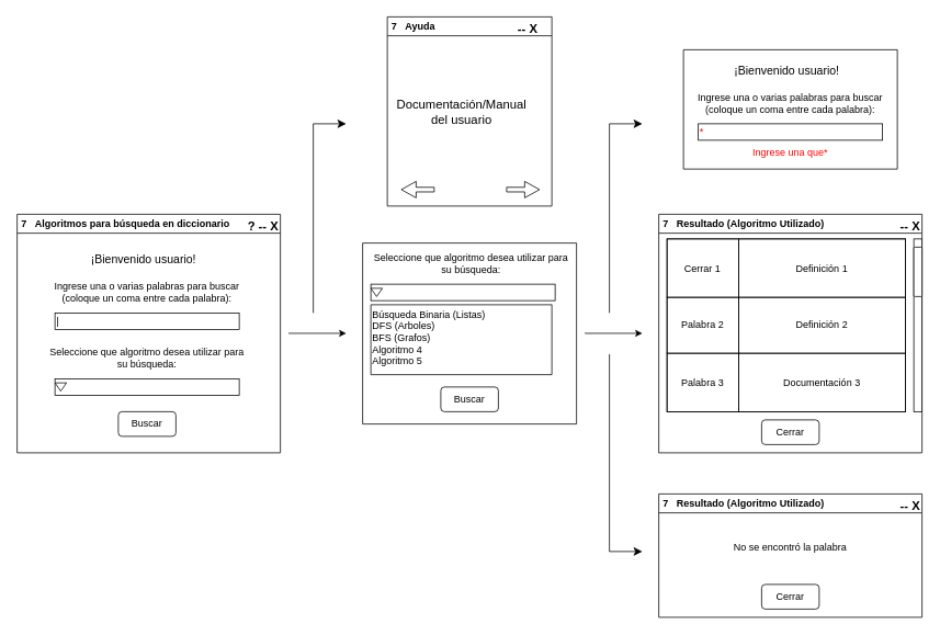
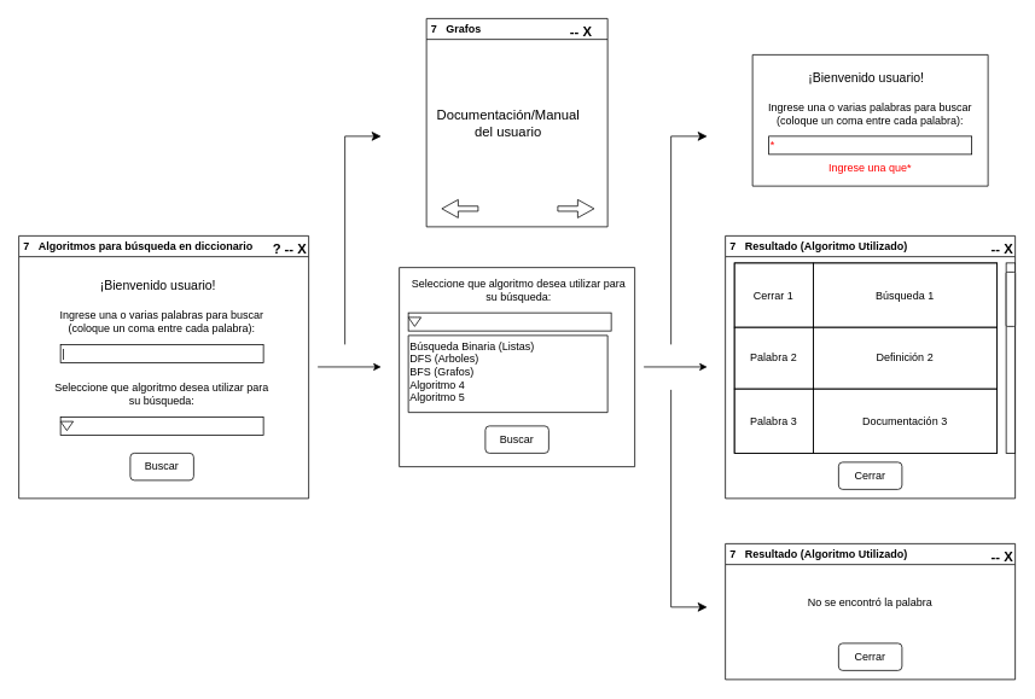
- <mxCell id="18" value="&amp;nbsp;7&amp;nbsp; &amp;nbsp;Ayuda" style="swimlane;whiteSpace=wrap;html=1;align=left;" parent="1" vertex="1"><mxGeometry x="470" y="20" width="200" height="230" as="geometry"><mxRectangle x="64" y="70" width="140" height="30" as="alternateBounds" /></mxGeometry></mxCell>
+ <mxCell id="18" value="&amp;nbsp;7&amp;nbsp; &amp;nbsp;Grafos" style="swimlane;whiteSpace=wrap;html=1;align=left;" parent="1" vertex="1"><mxGeometry x="470" y="20" width="200" height="230" as="geometry"><mxRectangle x="64" y="70" width="140" height="30" as="alternateBounds" /></mxGeometry></mxCell>
- <mxCell id="29" value="Definición 1" style="connectable=0;recursiveResize=0;strokeColor=inherit;fillColor=none;align=center;whiteSpace=wrap;html=1;" parent="27" vertex="1"><mxGeometry x="87" width="203" height="71" as="geometry"><mxRectangle width="203" height="71" as="alternateBounds" /></mxGeometry></mxCell>
+ <mxCell id="29" value="Búsqueda 1" style="connectable=0;recursiveResize=0;strokeColor=inherit;fillColor=none;align=center;whiteSpace=wrap;html=1;" parent="27" vertex="1"><mxGeometry x="87" width="203" height="71" as="geometry"><mxRectangle width="203" height="71" as="alternateBounds" /></mxGeometry></mxCell>
